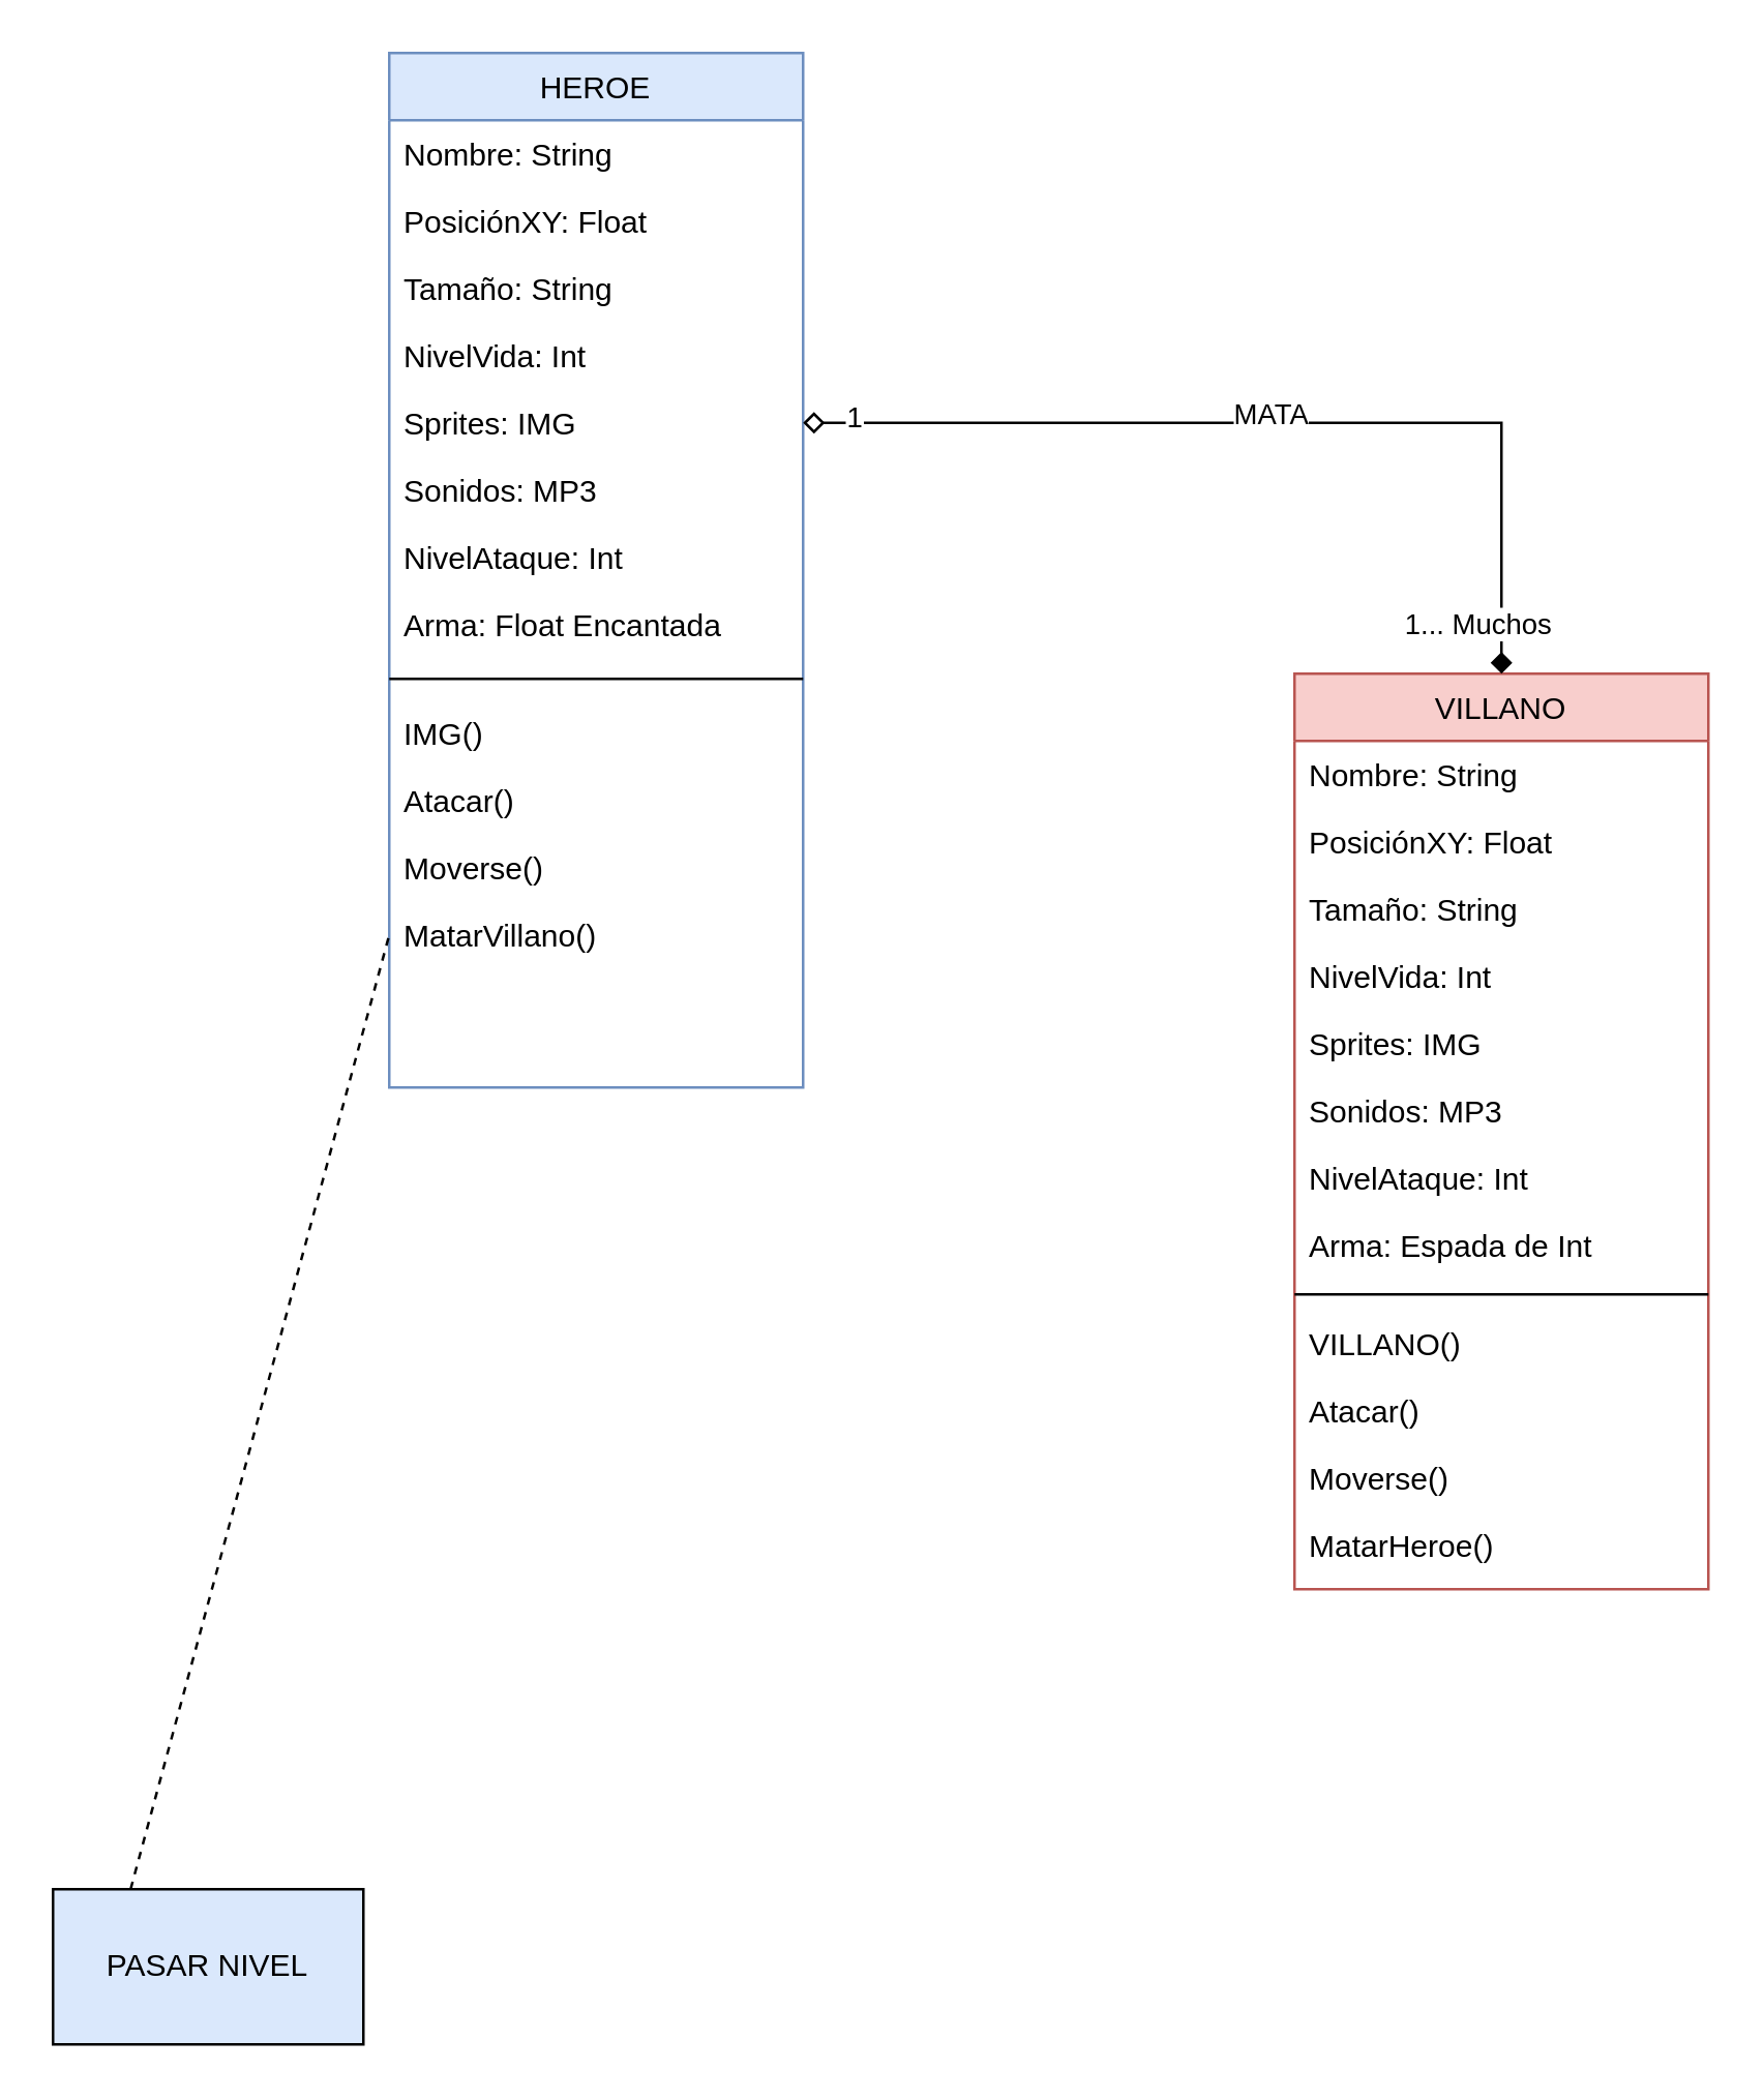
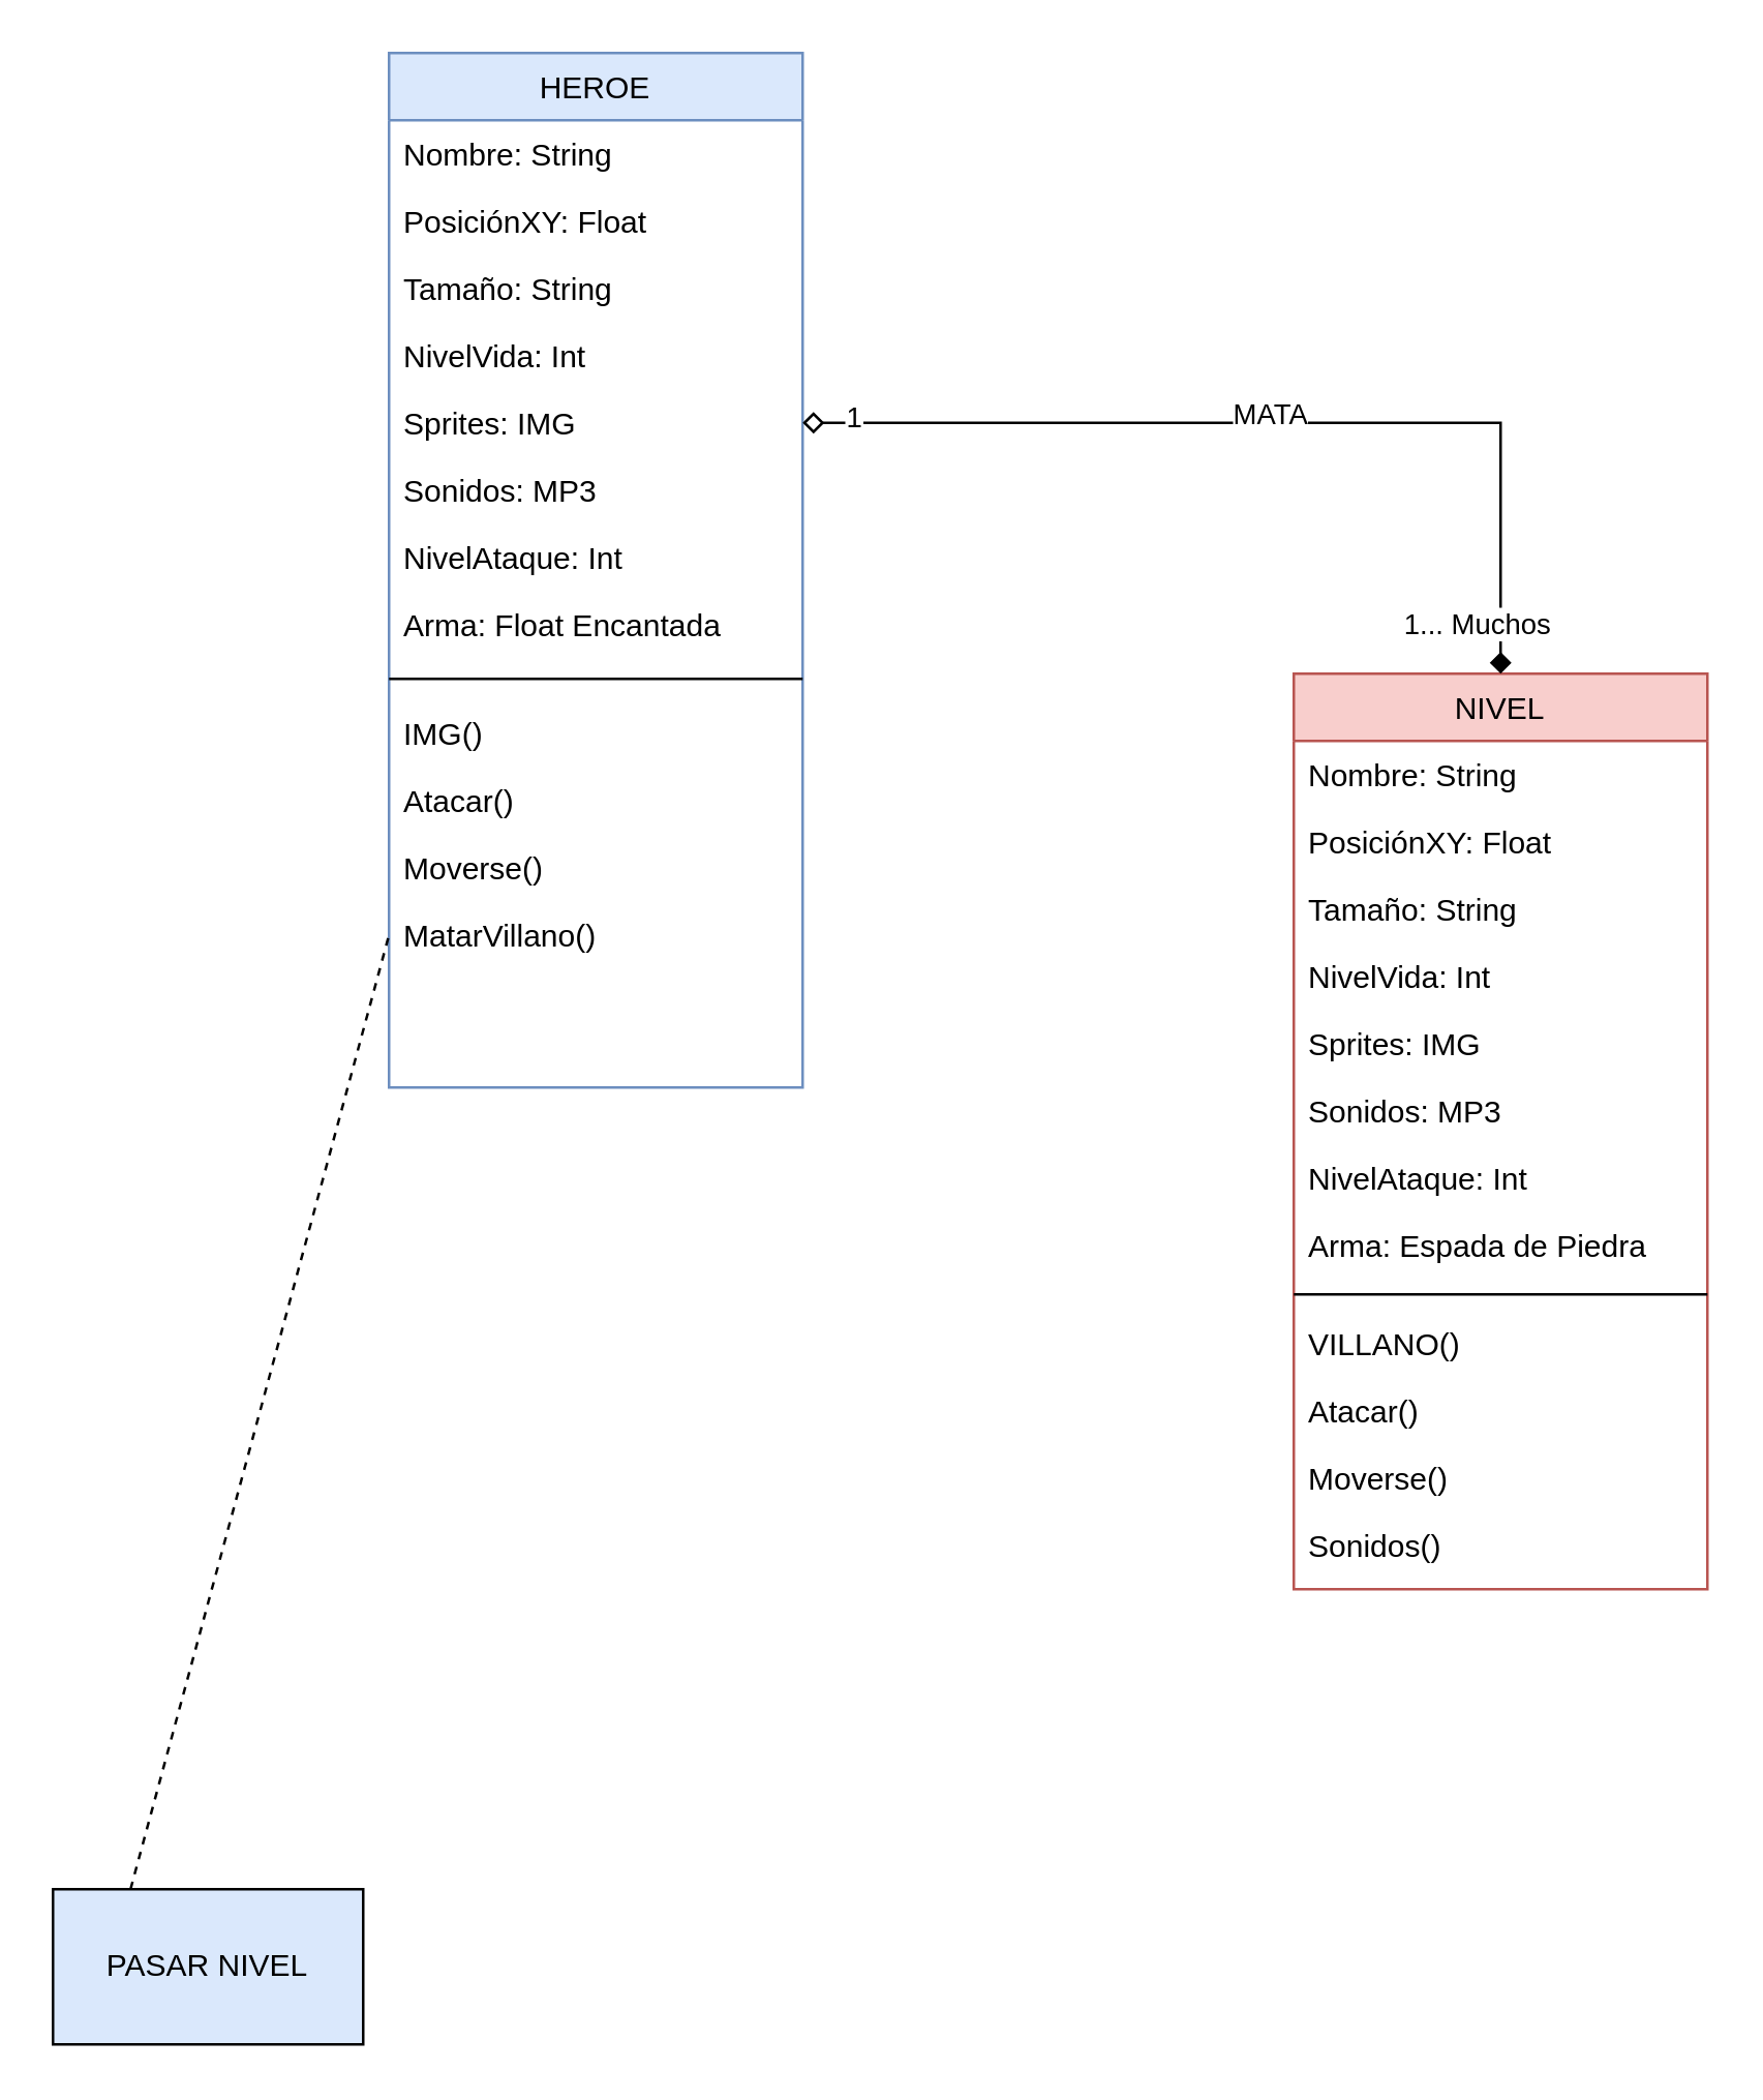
- <mxCell id="16" value="VILLANO" style="swimlane;fontStyle=0;align=center;verticalAlign=top;childLayout=stackLayout;horizontal=1;startSize=26;horizontalStack=0;resizeParent=1;resizeLast=0;collapsible=1;marginBottom=0;rounded=0;shadow=0;strokeWidth=1;fillColor=#f8cecc;strokeColor=#b85450;" vertex="1" parent="1"><mxGeometry x="500" y="260" width="160" height="354" as="geometry"><mxRectangle x="550" y="140" width="160" height="26" as="alternateBounds" /></mxGeometry></mxCell>
+ <mxCell id="16" value="NIVEL" style="swimlane;fontStyle=0;align=center;verticalAlign=top;childLayout=stackLayout;horizontal=1;startSize=26;horizontalStack=0;resizeParent=1;resizeLast=0;collapsible=1;marginBottom=0;rounded=0;shadow=0;strokeWidth=1;fillColor=#f8cecc;strokeColor=#b85450;" vertex="1" parent="1"><mxGeometry x="500" y="260" width="160" height="354" as="geometry"><mxRectangle x="550" y="140" width="160" height="26" as="alternateBounds" /></mxGeometry></mxCell>
- <mxCell id="24" value="Arma: Espada de Int" style="text;align=left;verticalAlign=top;spacingLeft=4;spacingRight=4;overflow=hidden;rotatable=0;points=[[0,0.5],[1,0.5]];portConstraint=eastwest;rounded=0;shadow=0;html=0;" vertex="1" parent="16"><mxGeometry y="208" width="160" height="26" as="geometry" /></mxCell>
+ <mxCell id="24" value="Arma: Espada de Piedra" style="text;align=left;verticalAlign=top;spacingLeft=4;spacingRight=4;overflow=hidden;rotatable=0;points=[[0,0.5],[1,0.5]];portConstraint=eastwest;rounded=0;shadow=0;html=0;" vertex="1" parent="16"><mxGeometry y="208" width="160" height="26" as="geometry" /></mxCell>
- <mxCell id="29" value="MatarHeroe()" style="text;align=left;verticalAlign=top;spacingLeft=4;spacingRight=4;overflow=hidden;rotatable=0;points=[[0,0.5],[1,0.5]];portConstraint=eastwest;" vertex="1" parent="16"><mxGeometry y="324" width="160" height="26" as="geometry" /></mxCell>
+ <mxCell id="29" value="Sonidos()" style="text;align=left;verticalAlign=top;spacingLeft=4;spacingRight=4;overflow=hidden;rotatable=0;points=[[0,0.5],[1,0.5]];portConstraint=eastwest;" vertex="1" parent="16"><mxGeometry y="324" width="160" height="26" as="geometry" /></mxCell>
